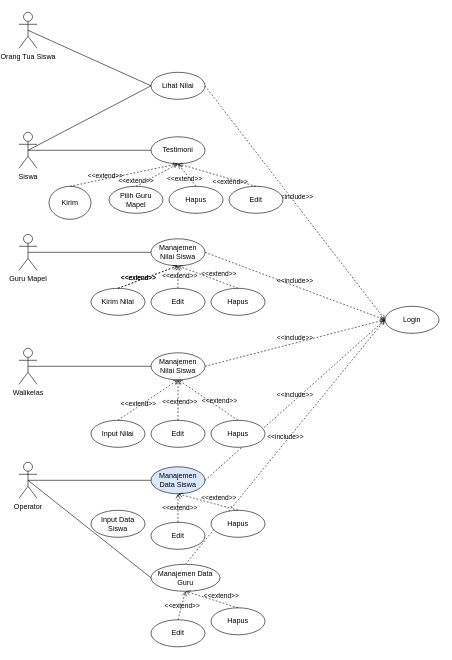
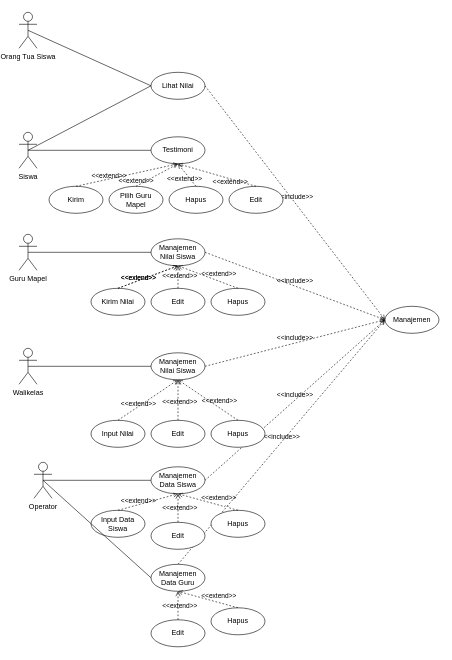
- <mxCell id="17" value="Kirim" style="ellipse;whiteSpace=wrap;html=1;" vertex="1" parent="1"><mxGeometry x="70" y="310" width="70" height="55" as="geometry" /></mxCell>
+ <mxCell id="17" value="Kirim" style="ellipse;whiteSpace=wrap;html=1;" vertex="1" parent="1"><mxGeometry x="70" y="310" width="90" height="45" as="geometry" /></mxCell>
- <mxCell id="16" value="Login" style="ellipse;whiteSpace=wrap;html=1;" vertex="1" parent="1"><mxGeometry x="630" y="510" width="90" height="45" as="geometry" /></mxCell>
+ <mxCell id="16" value="Manajemen" style="ellipse;whiteSpace=wrap;html=1;" vertex="1" parent="1"><mxGeometry x="630" y="510" width="90" height="45" as="geometry" /></mxCell>
- <mxCell id="10" value="Operator" style="shape=umlActor;verticalLabelPosition=bottom;verticalAlign=top;html=1;" vertex="1" parent="1"><mxGeometry x="20" y="770" width="30" height="60" as="geometry" /></mxCell>
+ <mxCell id="10" value="Operator" style="shape=umlActor;verticalLabelPosition=bottom;verticalAlign=top;html=1;" vertex="1" parent="1"><mxGeometry x="45" y="770" width="30" height="60" as="geometry" /></mxCell>
- <mxCell id="27" value="Manajemen Data Siswa" style="ellipse;whiteSpace=wrap;html=1;fillColor=#dae8fc;" vertex="1" parent="1"><mxGeometry x="240" y="777.5" width="90" height="45" as="geometry" /></mxCell>
+ <mxCell id="27" value="Manajemen Data Siswa" style="ellipse;whiteSpace=wrap;html=1;" vertex="1" parent="1"><mxGeometry x="240" y="777.5" width="90" height="45" as="geometry" /></mxCell>
+ <mxCell id="47" value="&amp;lt;&amp;lt;extend&amp;gt;&amp;gt;" style="html=1;verticalAlign=bottom;labelBackgroundColor=none;endArrow=open;endFill=0;dashed=1;exitX=0.5;exitY=0;exitDx=0;exitDy=0;entryX=0.5;entryY=1;entryDx=0;entryDy=0;" edge="1" parent="1" source="46" target="27"><mxGeometry x="-0.351" y="-3" width="160" relative="1" as="geometry"><mxPoint x="170" y="340" as="sourcePoint" /><mxPoint x="285" y="450" as="targetPoint" /><mxPoint as="offset" /></mxGeometry></mxCell>
- <mxCell id="51" value="Manajemen Data Guru" style="ellipse;whiteSpace=wrap;html=1;" vertex="1" parent="1"><mxGeometry x="240" y="940" width="115" height="45" as="geometry" /></mxCell>
+ <mxCell id="51" value="Manajemen Data Guru" style="ellipse;whiteSpace=wrap;html=1;" vertex="1" parent="1"><mxGeometry x="240" y="940" width="90" height="45" as="geometry" /></mxCell>
